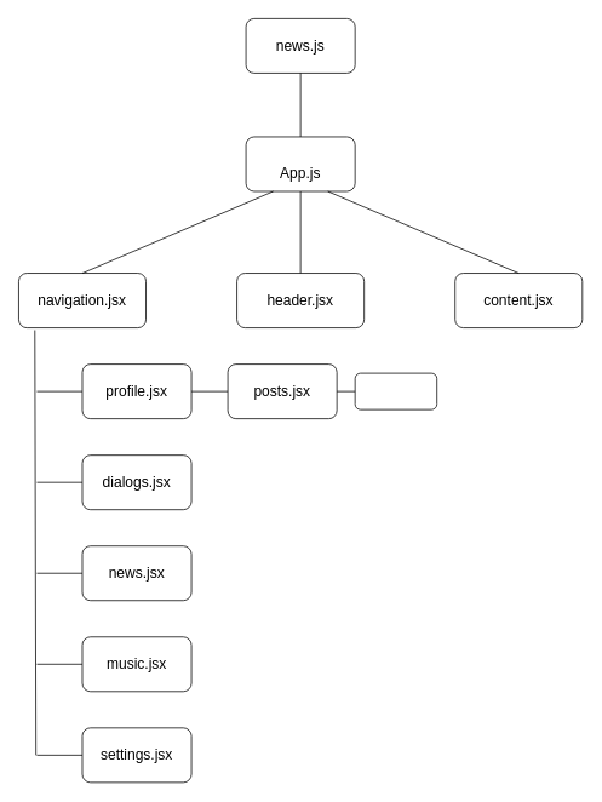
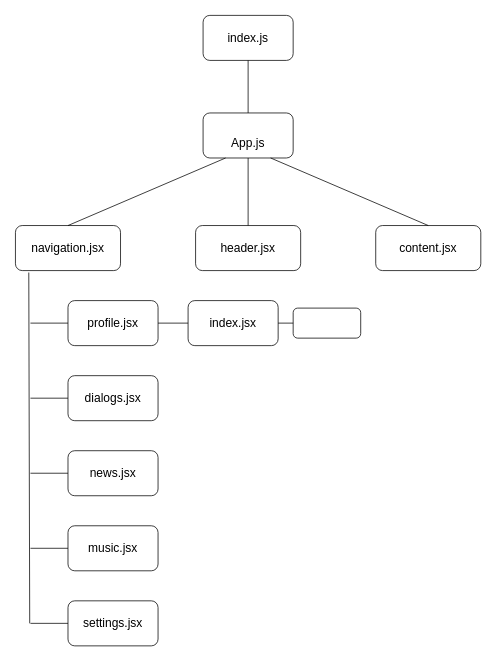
- <mxCell id="3" value="news.js" style="text;html=1;strokeColor=none;fillColor=none;align=center;verticalAlign=middle;whiteSpace=wrap;rounded=0;shadow=0;glass=0;comic=0;sketch=0;fontSize=16;" parent="1" vertex="1"><mxGeometry x="310" y="40" width="40" height="20" as="geometry" /></mxCell>
+ <mxCell id="3" value="index.js" style="text;html=1;strokeColor=none;fillColor=none;align=center;verticalAlign=middle;whiteSpace=wrap;rounded=0;shadow=0;glass=0;comic=0;sketch=0;fontSize=16;" parent="1" vertex="1"><mxGeometry x="310" y="40" width="40" height="20" as="geometry" /></mxCell>
- <mxCell id="33" value="posts.jsx" style="text;html=1;strokeColor=none;fillColor=none;align=center;verticalAlign=middle;whiteSpace=wrap;rounded=0;fontSize=16;" vertex="1" parent="1"><mxGeometry x="290" y="420" width="40" height="20" as="geometry" /></mxCell>
+ <mxCell id="33" value="index.jsx" style="text;html=1;strokeColor=none;fillColor=none;align=center;verticalAlign=middle;whiteSpace=wrap;rounded=0;fontSize=16;" vertex="1" parent="1"><mxGeometry x="290" y="420" width="40" height="20" as="geometry" /></mxCell>
